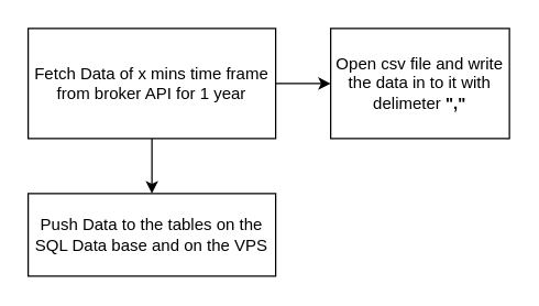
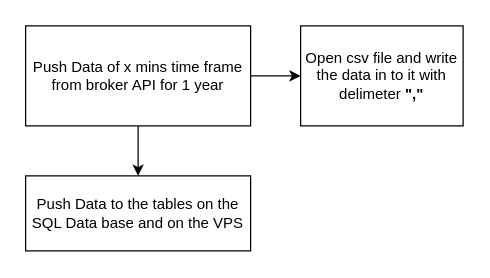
- <mxCell id="2" value="Fetch Data of x mins time frame from broker API for 1 year" style="rounded=0;whiteSpace=wrap;html=1;" vertex="1" parent="1"><mxGeometry x="20" y="20" width="180" height="80" as="geometry" /></mxCell>
+ <mxCell id="2" value="Push Data of x mins time frame from broker API for 1 year" style="rounded=0;whiteSpace=wrap;html=1;" vertex="1" parent="1"><mxGeometry x="20" y="20" width="180" height="80" as="geometry" /></mxCell>
